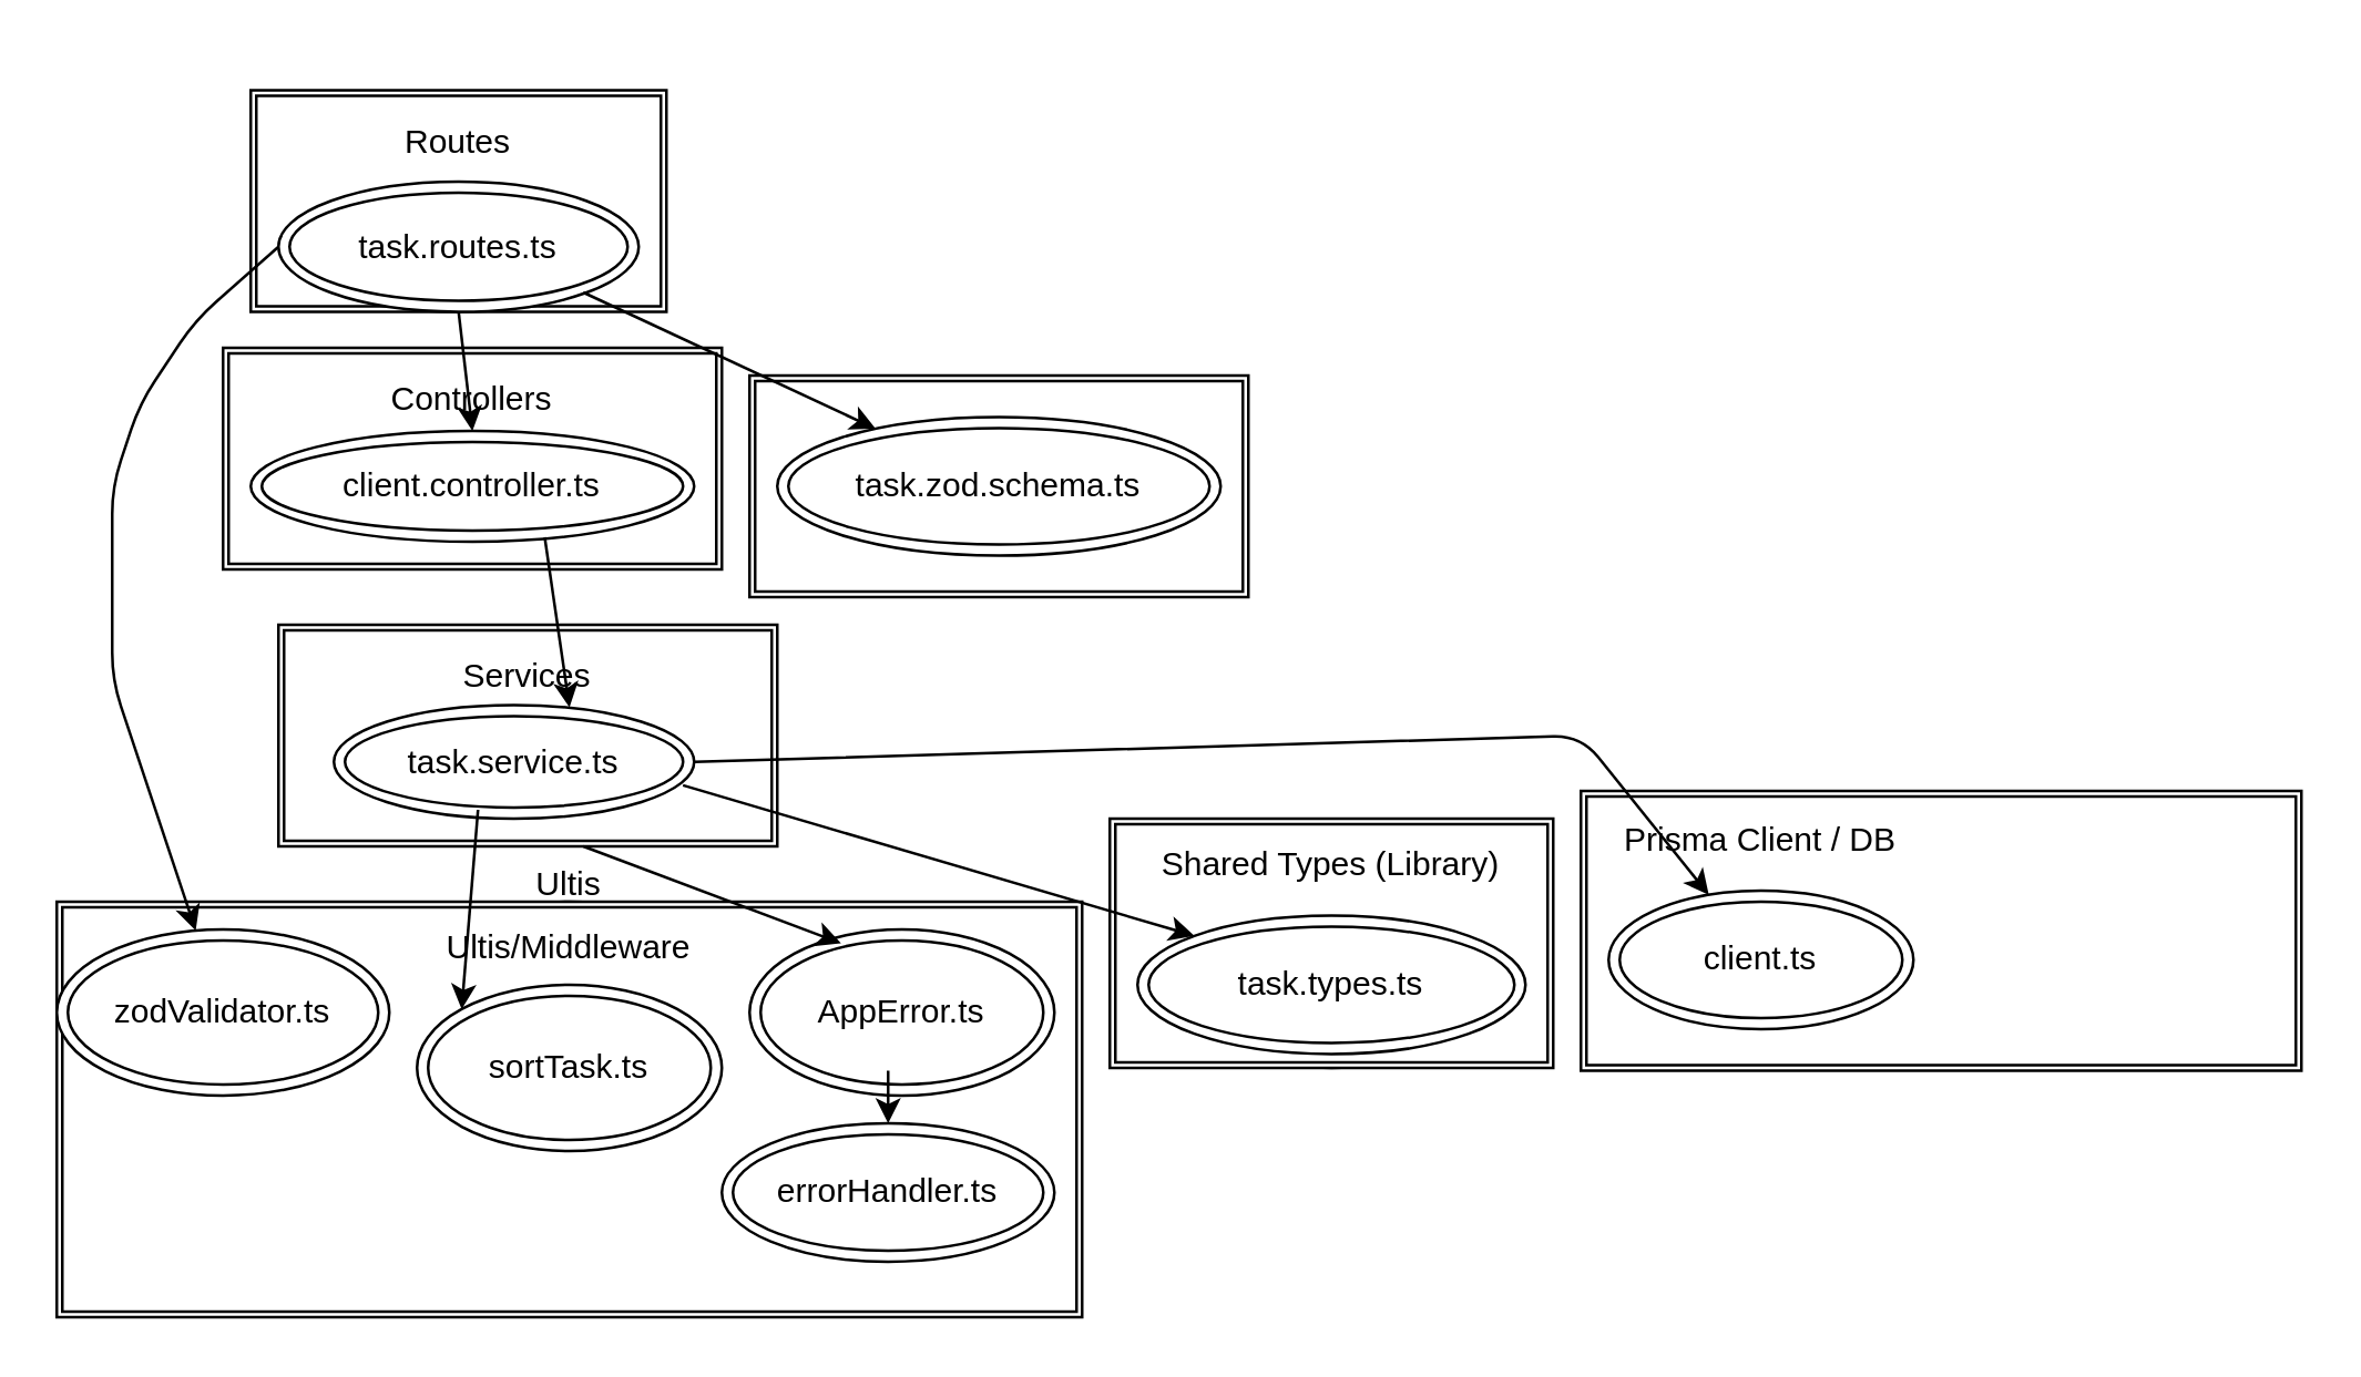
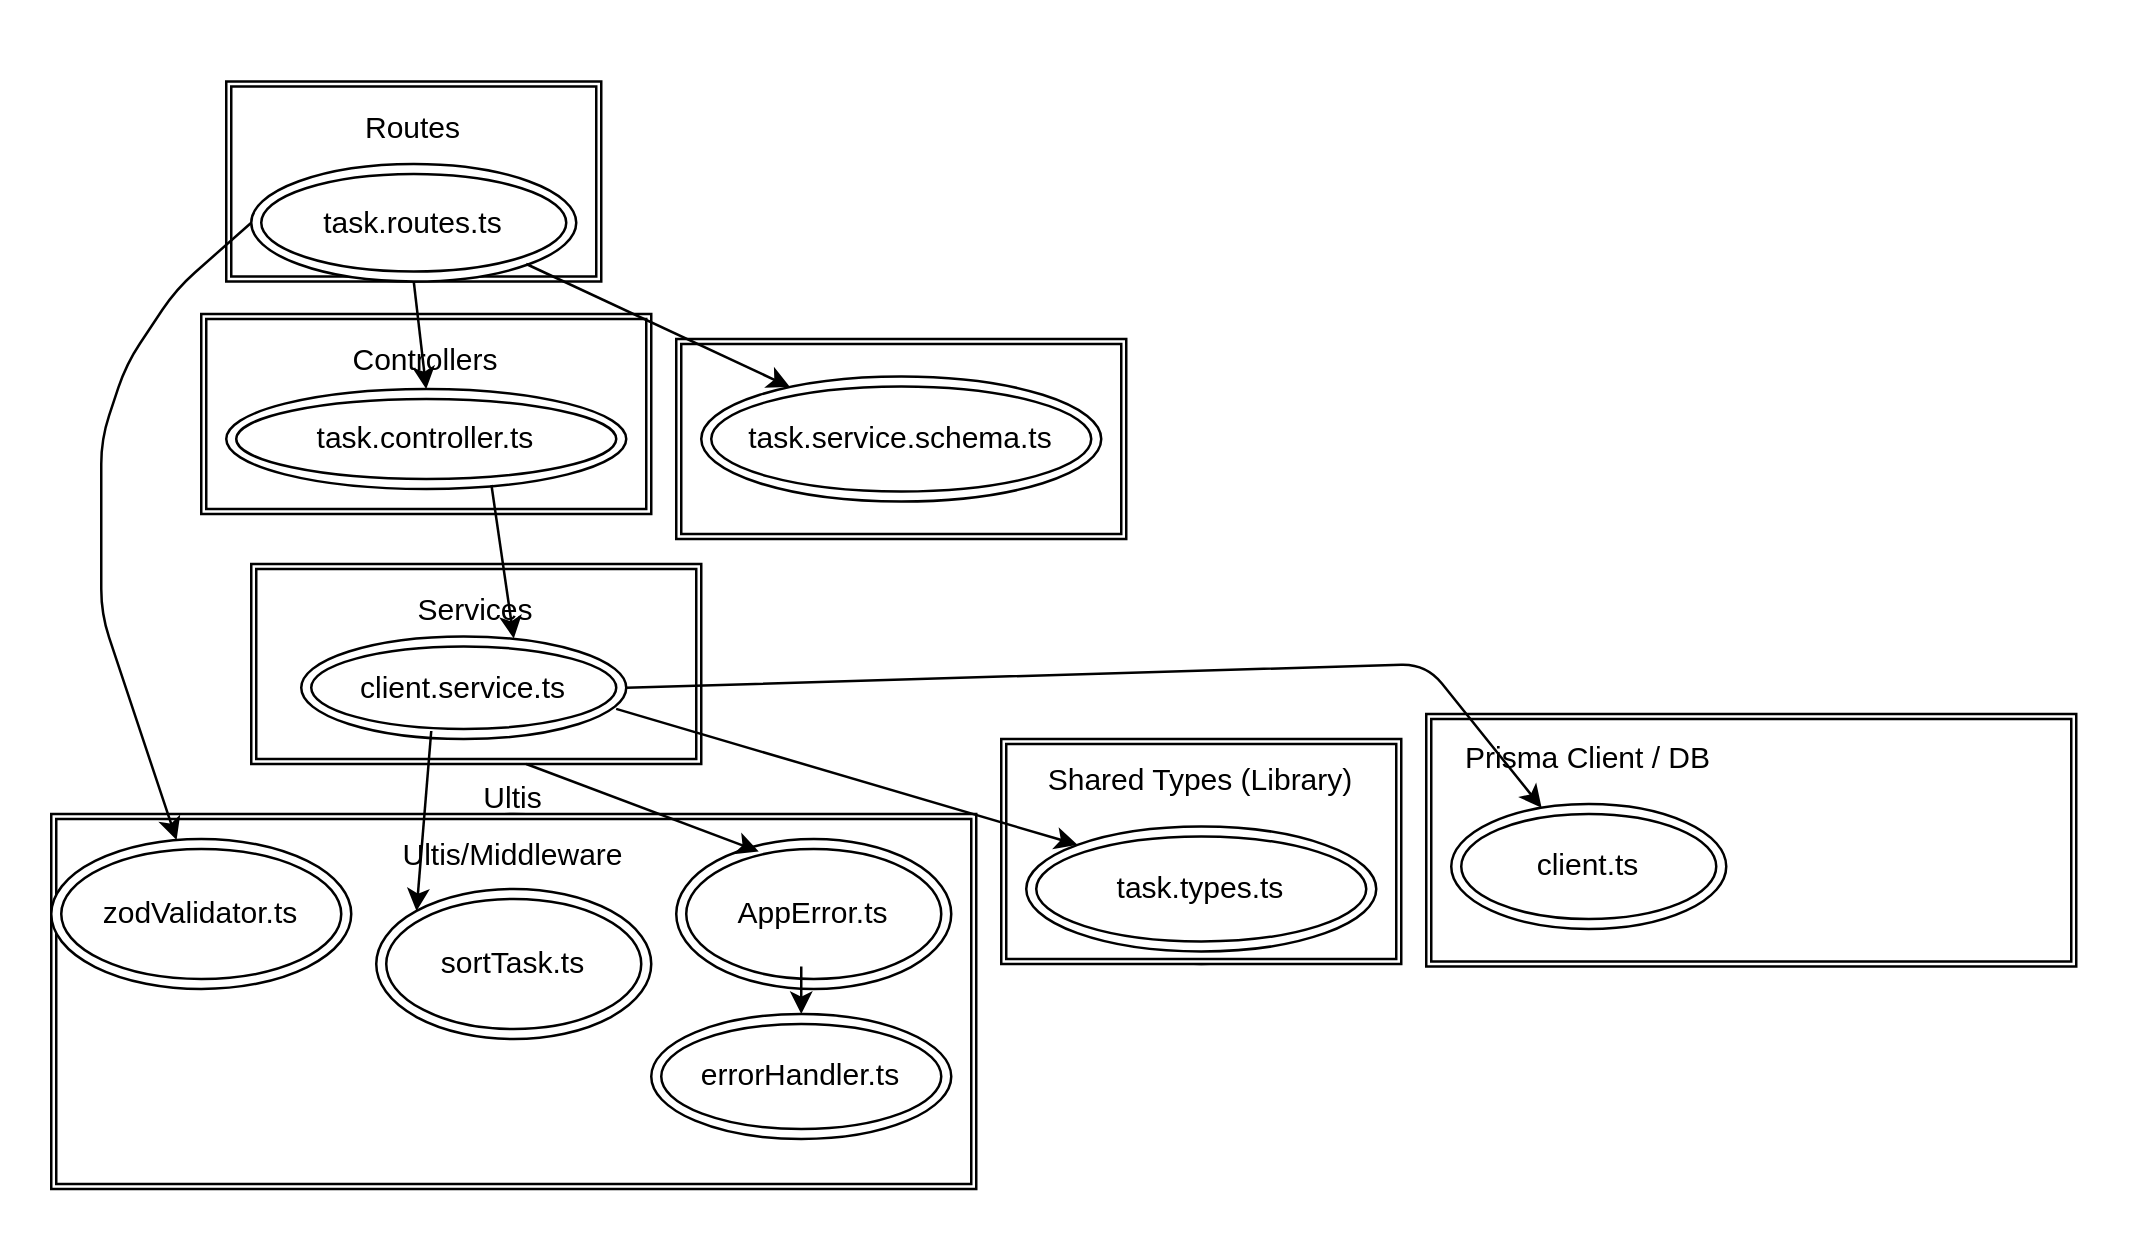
- <mxCell id="12" value="&lt;div&gt;&lt;br&gt;&lt;/div&gt;&lt;div&gt;client.controller.ts&lt;/div&gt;&lt;div&gt;&lt;br&gt;&lt;/div&gt;" style="ellipse;shape=doubleEllipse;whiteSpace=wrap;html=1;" vertex="1" parent="1"><mxGeometry x="90" y="143" width="160" height="40" as="geometry" /></mxCell>
+ <mxCell id="12" value="&lt;div&gt;&lt;br&gt;&lt;/div&gt;&lt;div&gt;task.controller.ts&lt;/div&gt;&lt;div&gt;&lt;br&gt;&lt;/div&gt;" style="ellipse;shape=doubleEllipse;whiteSpace=wrap;html=1;" vertex="1" parent="1"><mxGeometry x="90" y="143" width="160" height="40" as="geometry" /></mxCell>
- <mxCell id="13" value="&lt;div&gt;&lt;br&gt;&lt;/div&gt;task.zod.schema.ts&lt;div&gt;&lt;br&gt;&lt;/div&gt;" style="ellipse;shape=doubleEllipse;whiteSpace=wrap;html=1;" vertex="1" parent="1"><mxGeometry x="280" y="138" width="160" height="50" as="geometry" /></mxCell>
+ <mxCell id="13" value="&lt;div&gt;&lt;br&gt;&lt;/div&gt;task.service.schema.ts&lt;div&gt;&lt;br&gt;&lt;/div&gt;" style="ellipse;shape=doubleEllipse;whiteSpace=wrap;html=1;" vertex="1" parent="1"><mxGeometry x="280" y="138" width="160" height="50" as="geometry" /></mxCell>
- <mxCell id="25" value="task.service.ts" style="ellipse;shape=doubleEllipse;whiteSpace=wrap;html=1;" vertex="1" parent="1"><mxGeometry x="120" y="242" width="130" height="41" as="geometry" /></mxCell>
+ <mxCell id="25" value="client.service.ts" style="ellipse;shape=doubleEllipse;whiteSpace=wrap;html=1;" vertex="1" parent="1"><mxGeometry x="120" y="242" width="130" height="41" as="geometry" /></mxCell>
